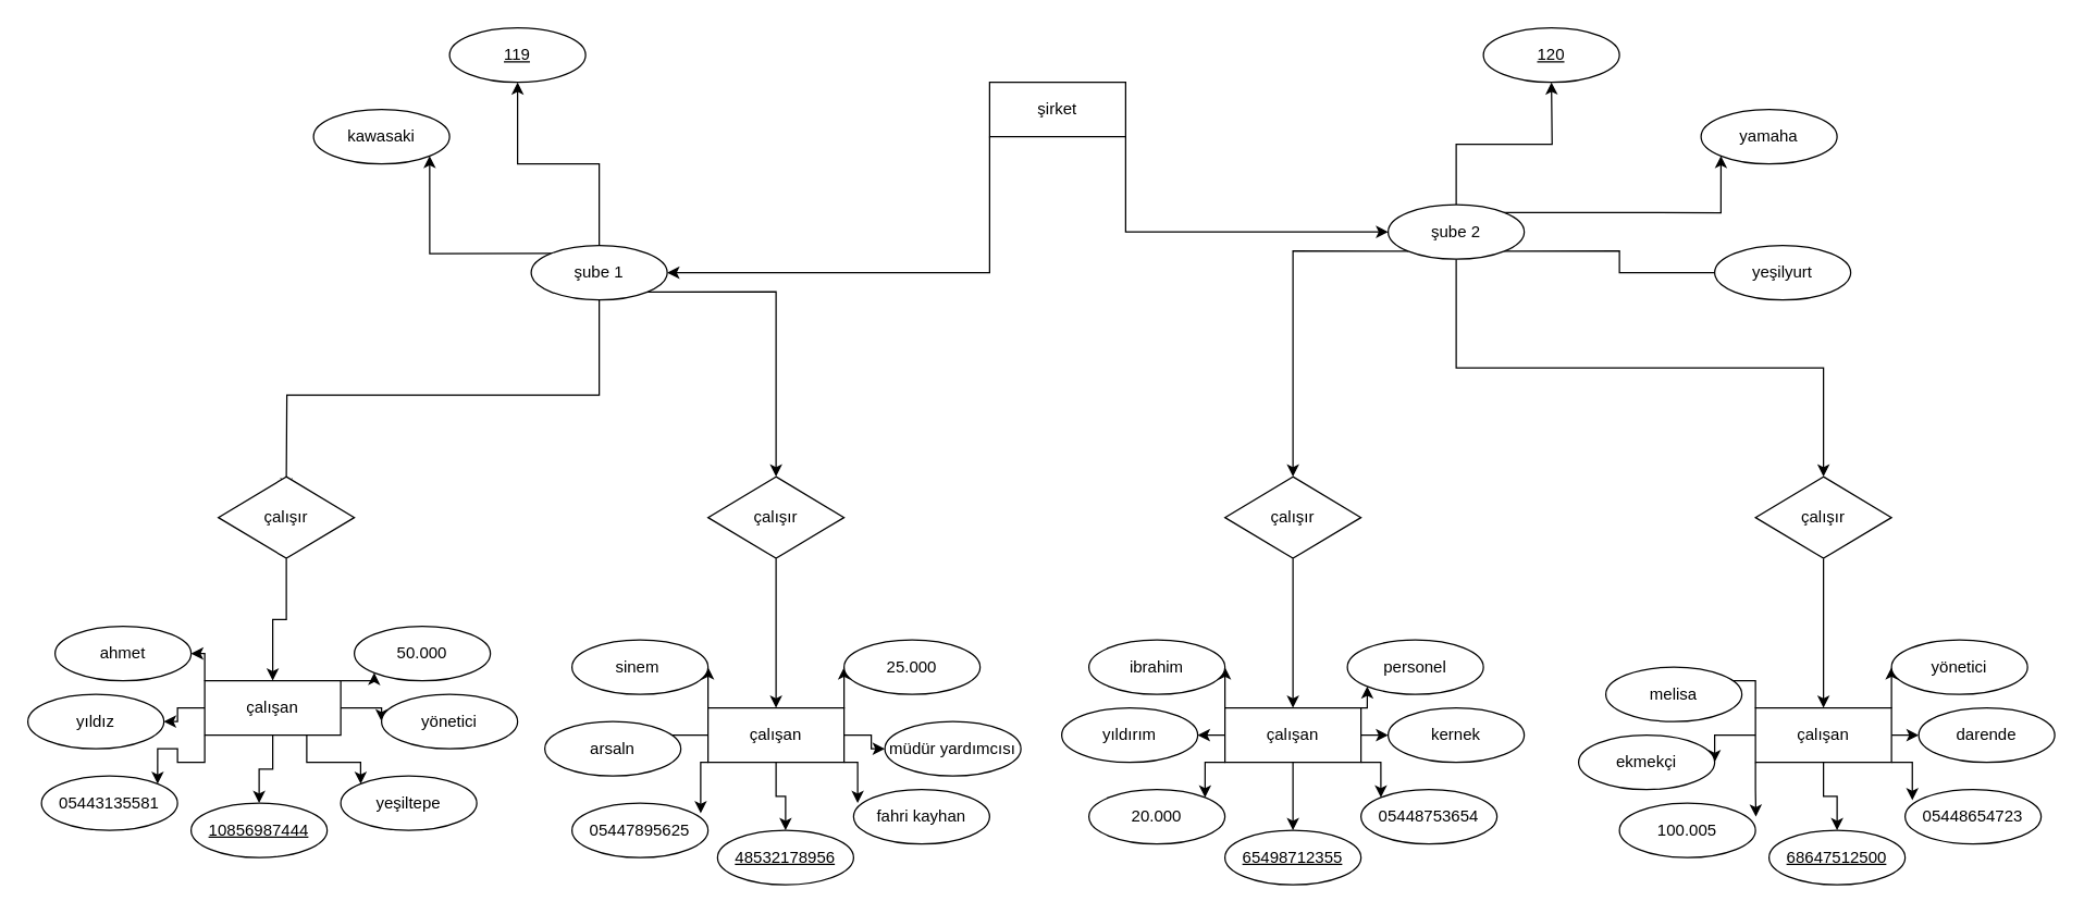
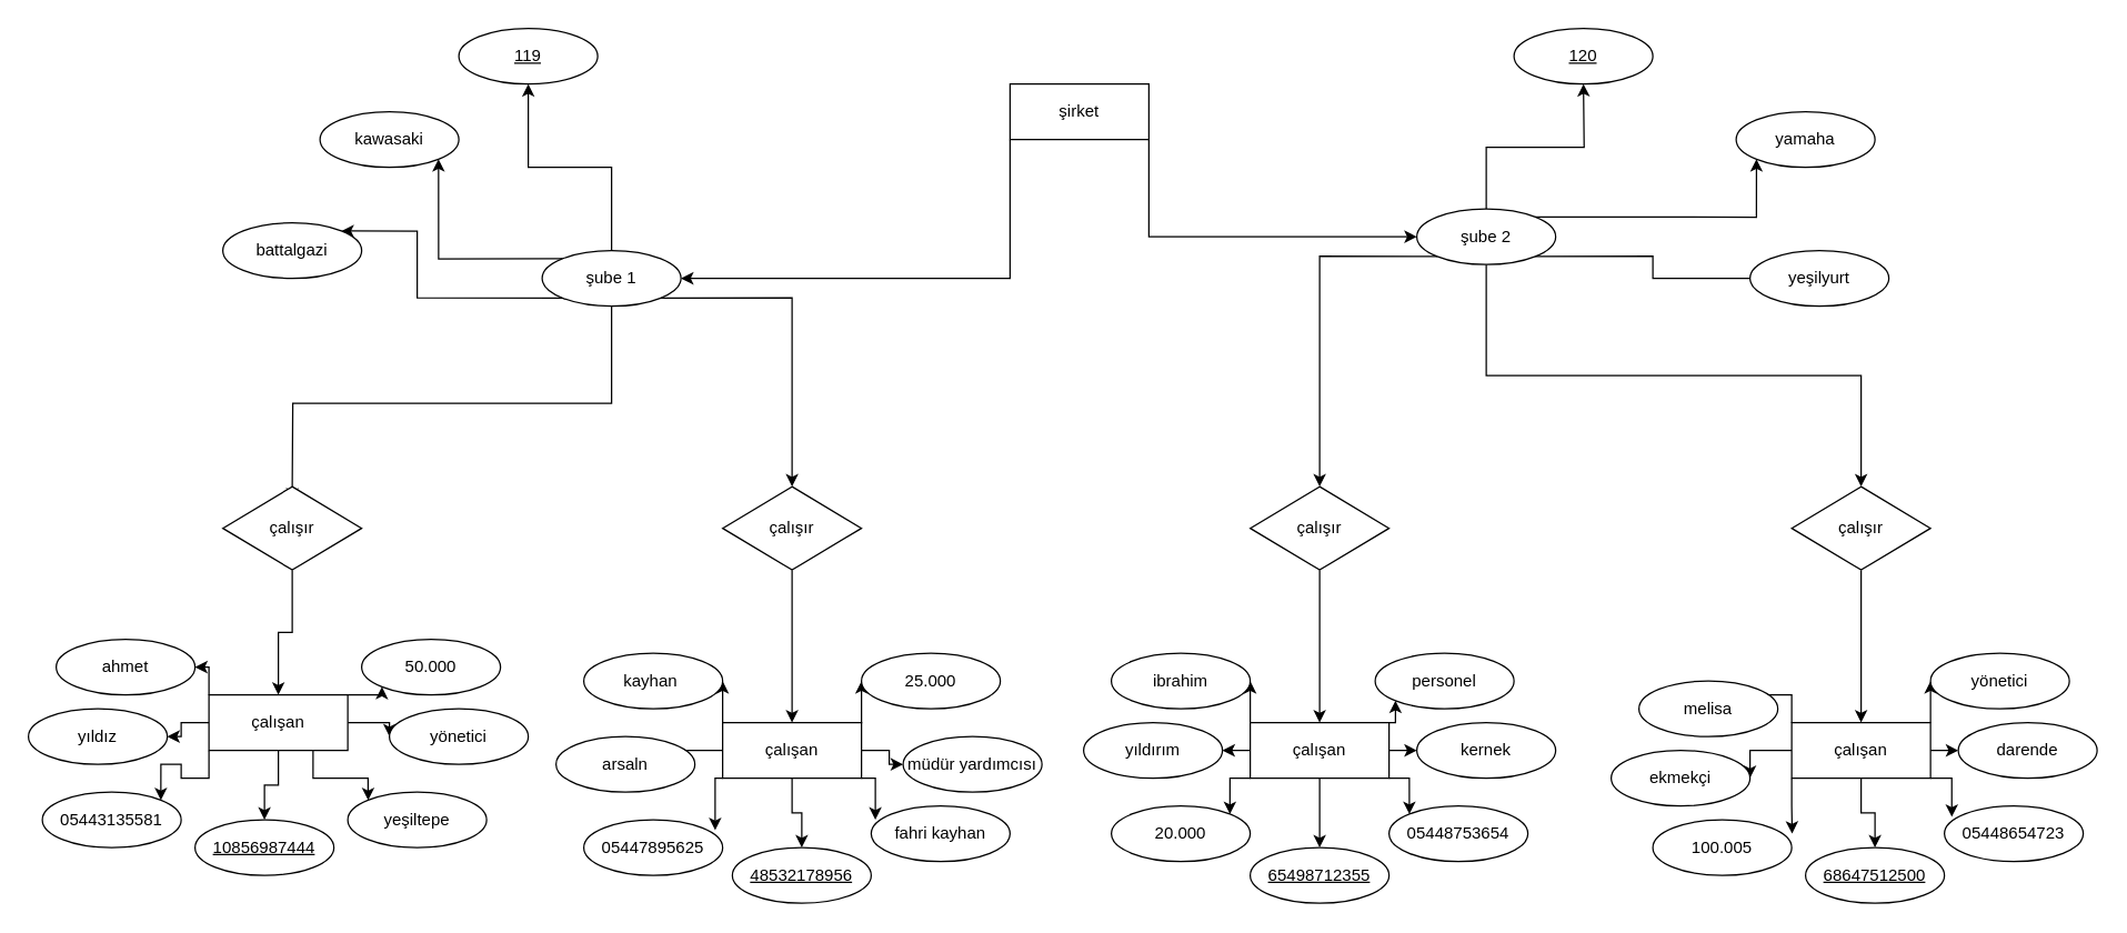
+ <mxCell id="19" value="battalgazi" style="ellipse;whiteSpace=wrap;html=1;align=center;" vertex="1" parent="1"><mxGeometry x="160" y="160" width="100" height="40" as="geometry" /></mxCell>
+ <mxCell id="12" style="edgeStyle=orthogonalEdgeStyle;rounded=0;orthogonalLoop=1;jettySize=auto;html=1;exitX=0;exitY=1;exitDx=0;exitDy=0;entryX=1;entryY=0;entryDx=0;entryDy=0;" edge="1" parent="1" source="15" target="19"><mxGeometry relative="1" as="geometry"><Array as="points"><mxPoint x="300" y="214" /><mxPoint x="300" y="166" /></Array></mxGeometry></mxCell>
- <mxCell id="75" value="sinem&amp;nbsp;" style="ellipse;whiteSpace=wrap;html=1;align=center;" vertex="1" parent="1"><mxGeometry x="420" y="470" width="100" height="40" as="geometry" /></mxCell>
+ <mxCell id="75" value="kayhan&amp;nbsp;" style="ellipse;whiteSpace=wrap;html=1;align=center;" vertex="1" parent="1"><mxGeometry x="420" y="470" width="100" height="40" as="geometry" /></mxCell>
